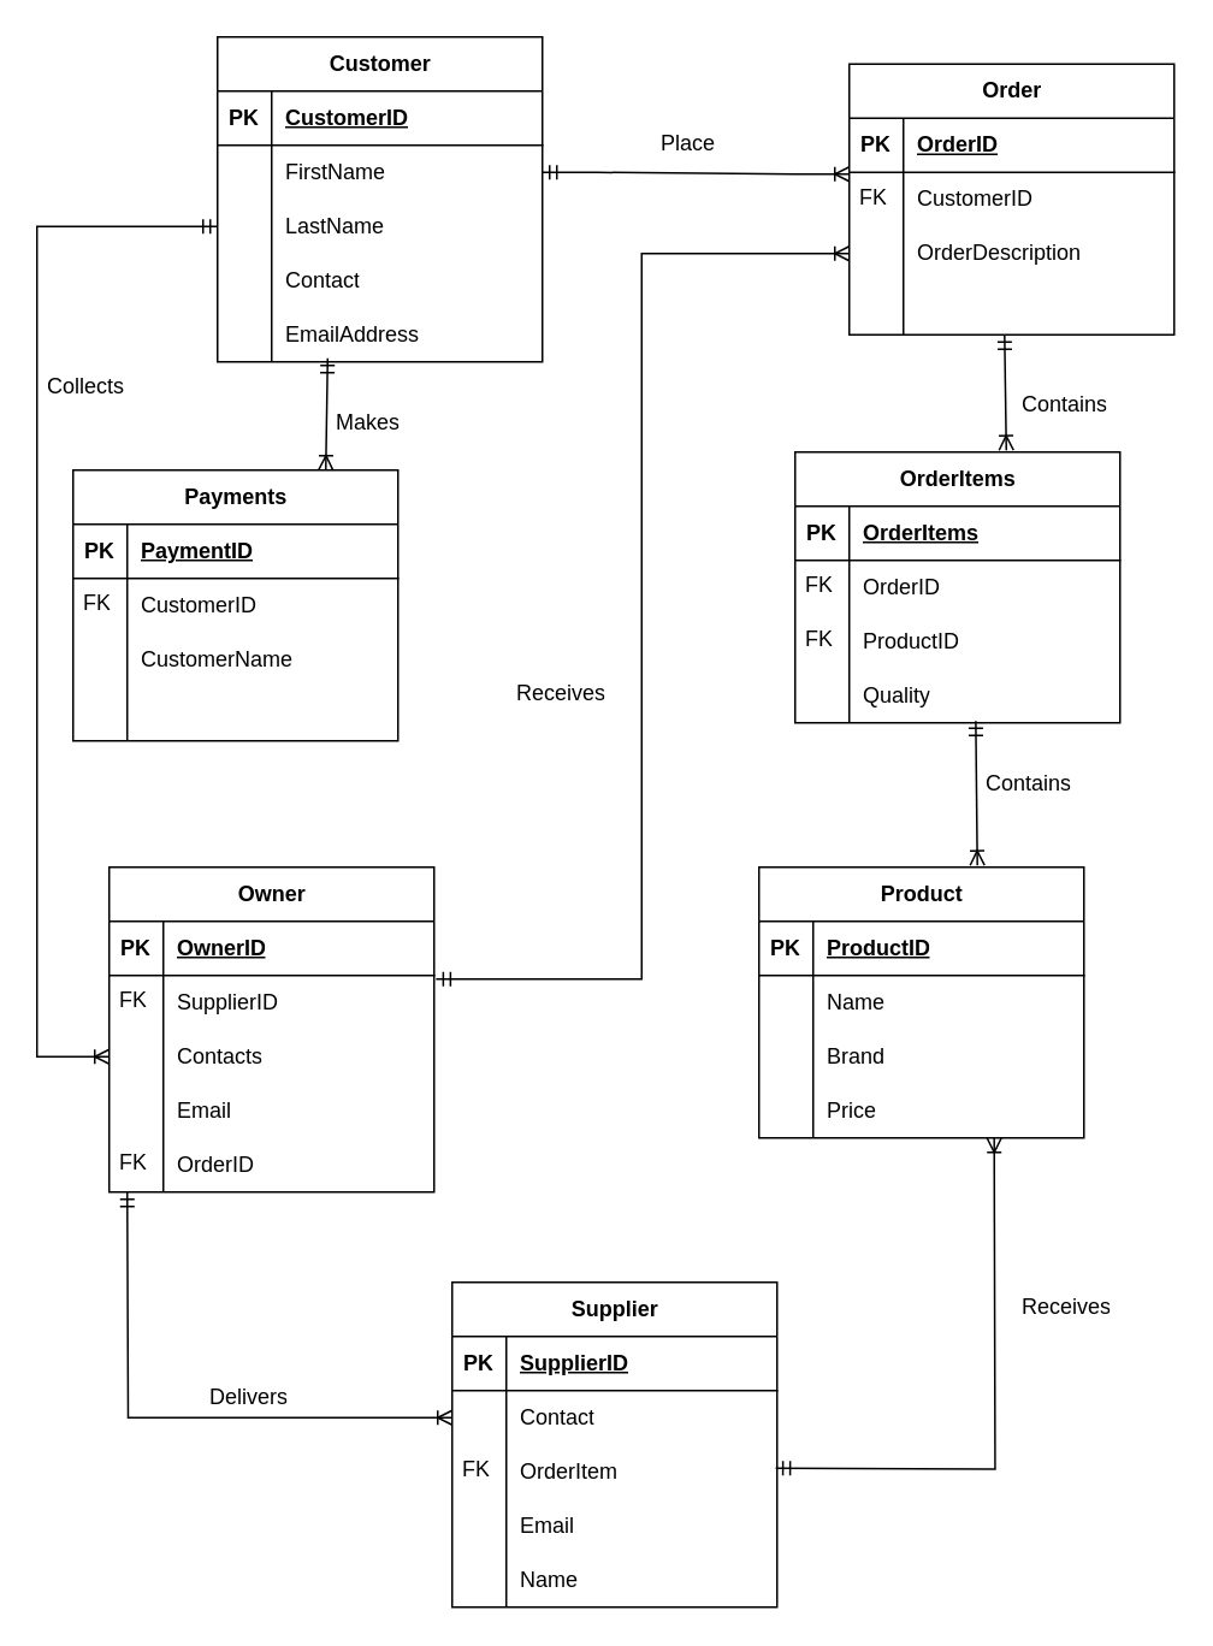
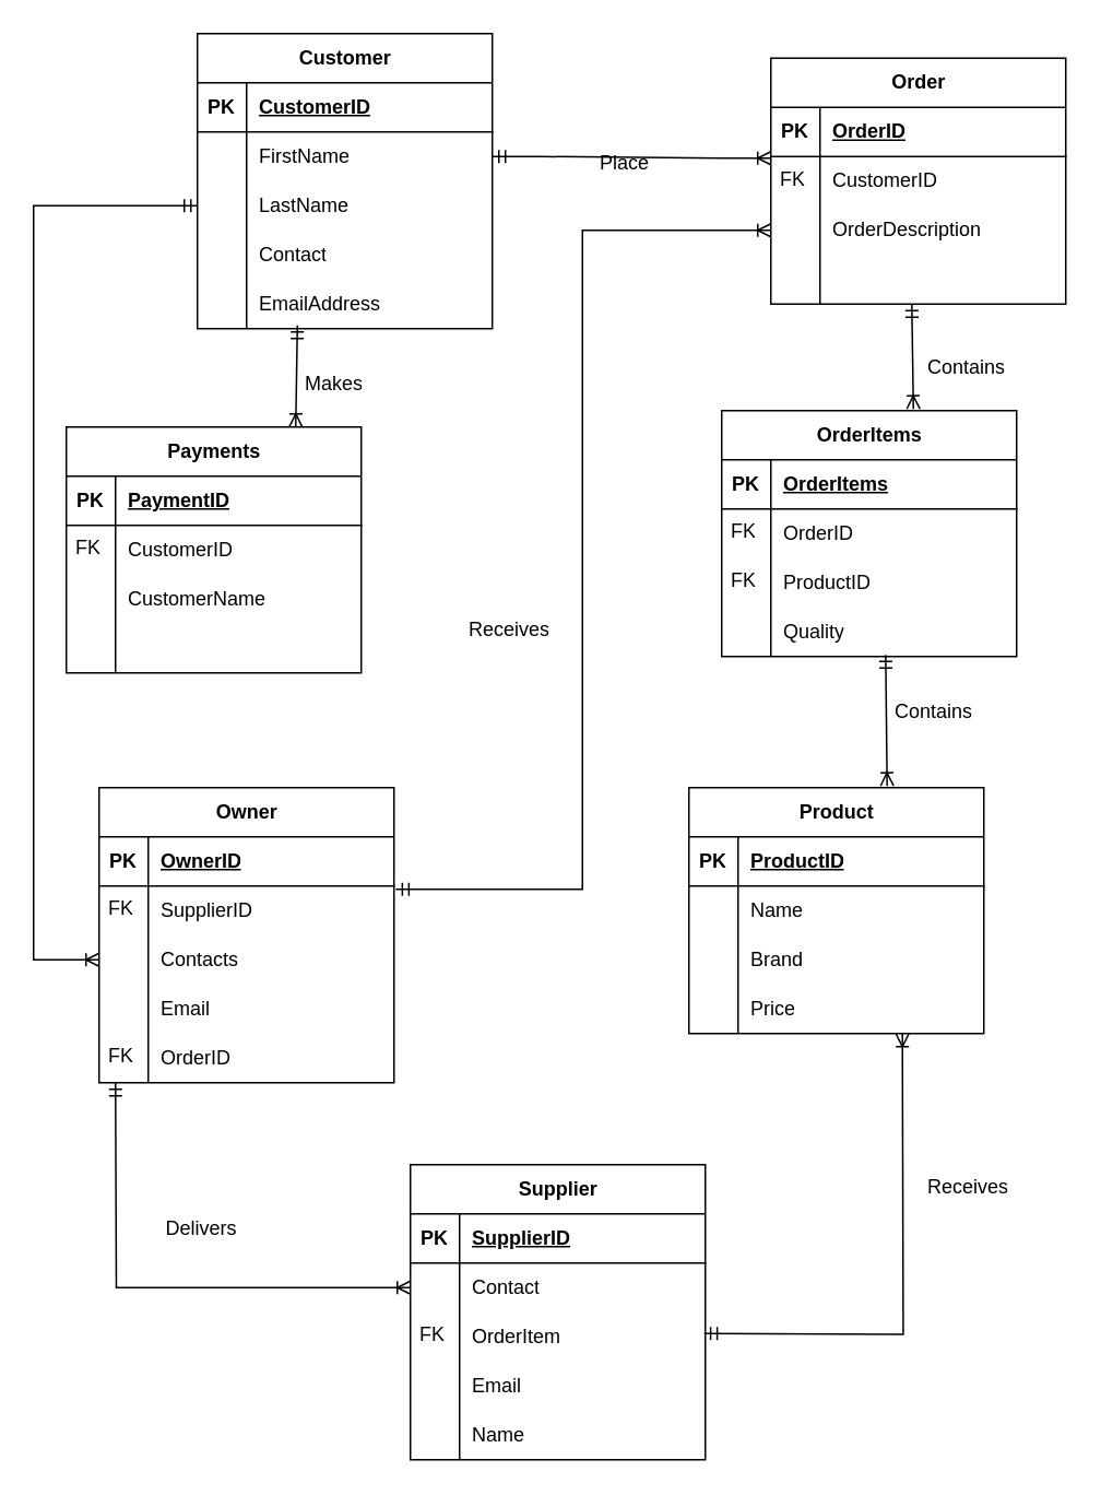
- <mxCell id="120" value="Place" style="text;strokeColor=none;fillColor=none;spacingLeft=4;spacingRight=4;overflow=hidden;rotatable=0;points=[[0,0.5],[1,0.5]];portConstraint=eastwest;fontSize=12;whiteSpace=wrap;html=1;" vertex="1" parent="1"><mxGeometry x="360" y="65" width="40" height="30" as="geometry" /></mxCell>
+ <mxCell id="120" value="Place" style="text;strokeColor=none;fillColor=none;spacingLeft=4;spacingRight=4;overflow=hidden;rotatable=0;points=[[0,0.5],[1,0.5]];portConstraint=eastwest;fontSize=12;whiteSpace=wrap;html=1;" vertex="1" parent="1"><mxGeometry x="360" y="85" width="40" height="30" as="geometry" /></mxCell>
- <mxCell id="118" value="Collects" style="text;strokeColor=none;fillColor=none;spacingLeft=4;spacingRight=4;overflow=hidden;rotatable=0;points=[[0,0.5],[1,0.5]];portConstraint=eastwest;fontSize=12;whiteSpace=wrap;html=1;flipV=0;direction=north;flipH=0;" vertex="1" parent="1"><mxGeometry x="20" y="200" width="60" height="30" as="geometry" /></mxCell>
- <mxCell id="115" value="Delivers" style="text;strokeColor=none;fillColor=none;spacingLeft=4;spacingRight=4;overflow=hidden;rotatable=0;points=[[0,0.5],[1,0.5]];portConstraint=eastwest;fontSize=12;whiteSpace=wrap;html=1;" vertex="1" parent="1"><mxGeometry x="110" y="760" width="60" height="30" as="geometry" /></mxCell>
+ <mxCell id="115" value="Delivers" style="text;strokeColor=none;fillColor=none;spacingLeft=4;spacingRight=4;overflow=hidden;rotatable=0;points=[[0,0.5],[1,0.5]];portConstraint=eastwest;fontSize=12;whiteSpace=wrap;html=1;" vertex="1" parent="1"><mxGeometry x="95" y="735" width="60" height="30" as="geometry" /></mxCell>
